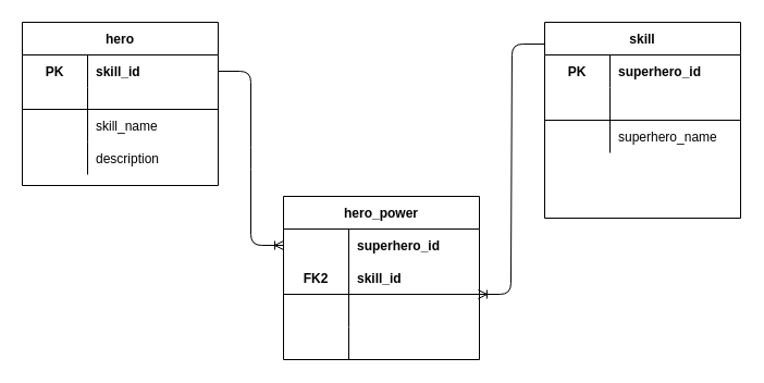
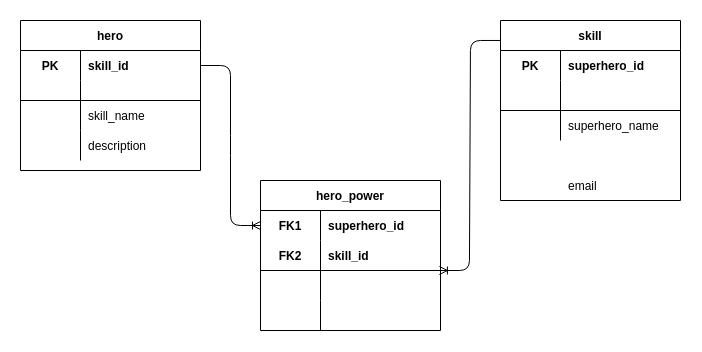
+ <mxCell id="40" value="email" style="shape=partialRectangle;connectable=0;fillColor=none;top=0;left=0;bottom=0;right=0;align=left;spacingLeft=6;overflow=hidden;" vertex="1" parent="1"><mxGeometry x="560" y="170" width="120" height="30" as="geometry" /></mxCell>
+ <mxCell id="4" value="FK1" style="shape=partialRectangle;connectable=0;fillColor=none;top=0;left=0;bottom=0;right=0;fontStyle=1;overflow=hidden;" vertex="1" parent="3"><mxGeometry width="60" height="30" as="geometry" /></mxCell>
